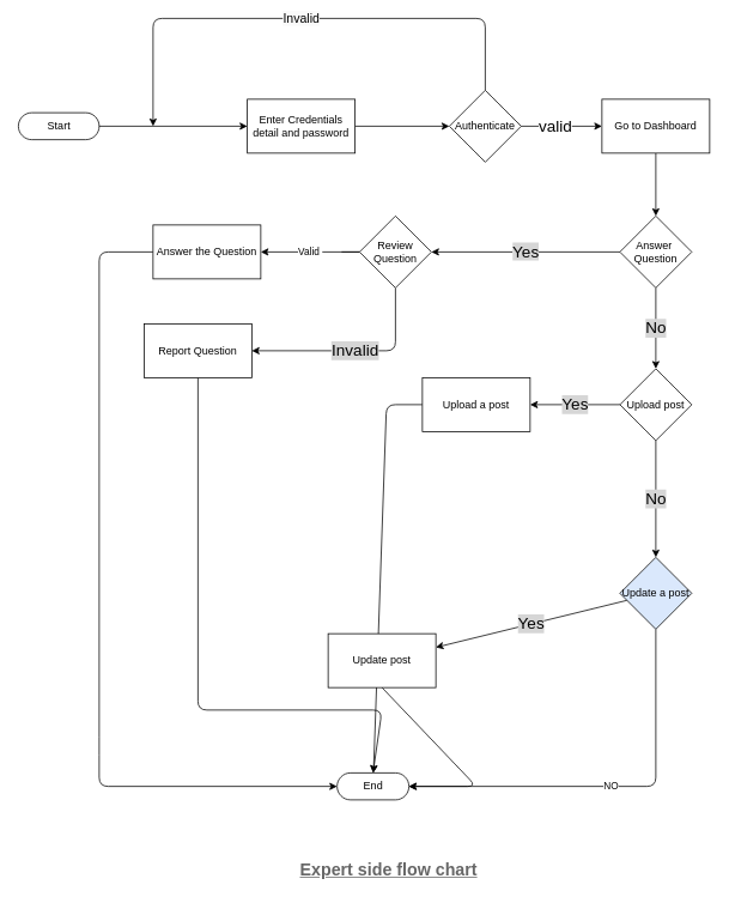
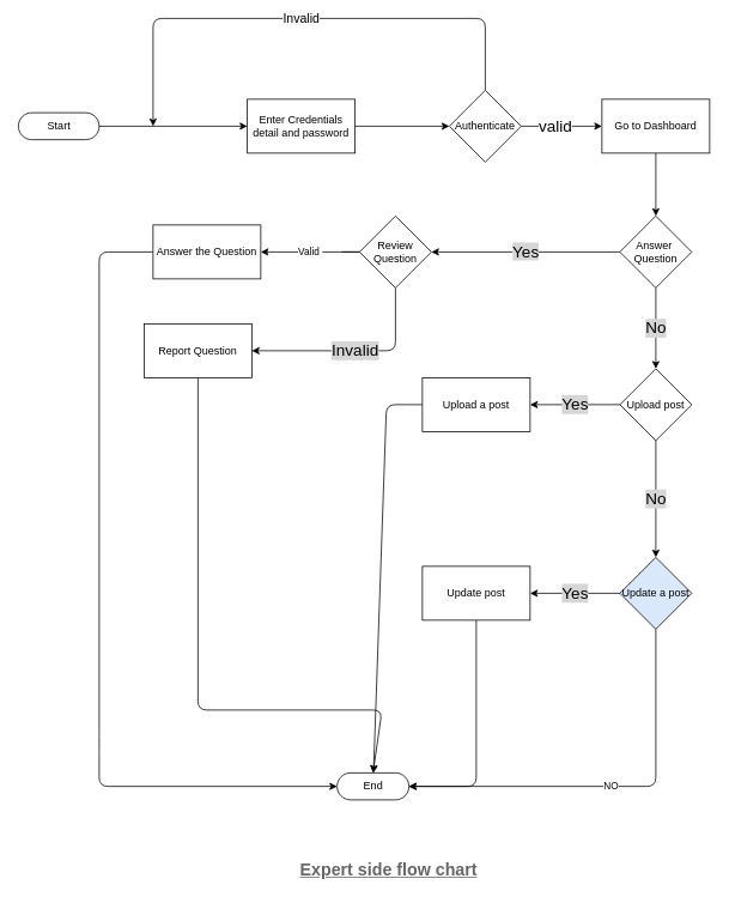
- <mxCell id="27" value="Update post" style="whiteSpace=wrap;html=1;" parent="1" vertex="1"><mxGeometry x="365" y="705" width="120" height="60" as="geometry" /></mxCell>
+ <mxCell id="27" value="Update post" style="whiteSpace=wrap;html=1;" parent="1" vertex="1"><mxGeometry x="470" y="630" width="120" height="60" as="geometry" /></mxCell>
